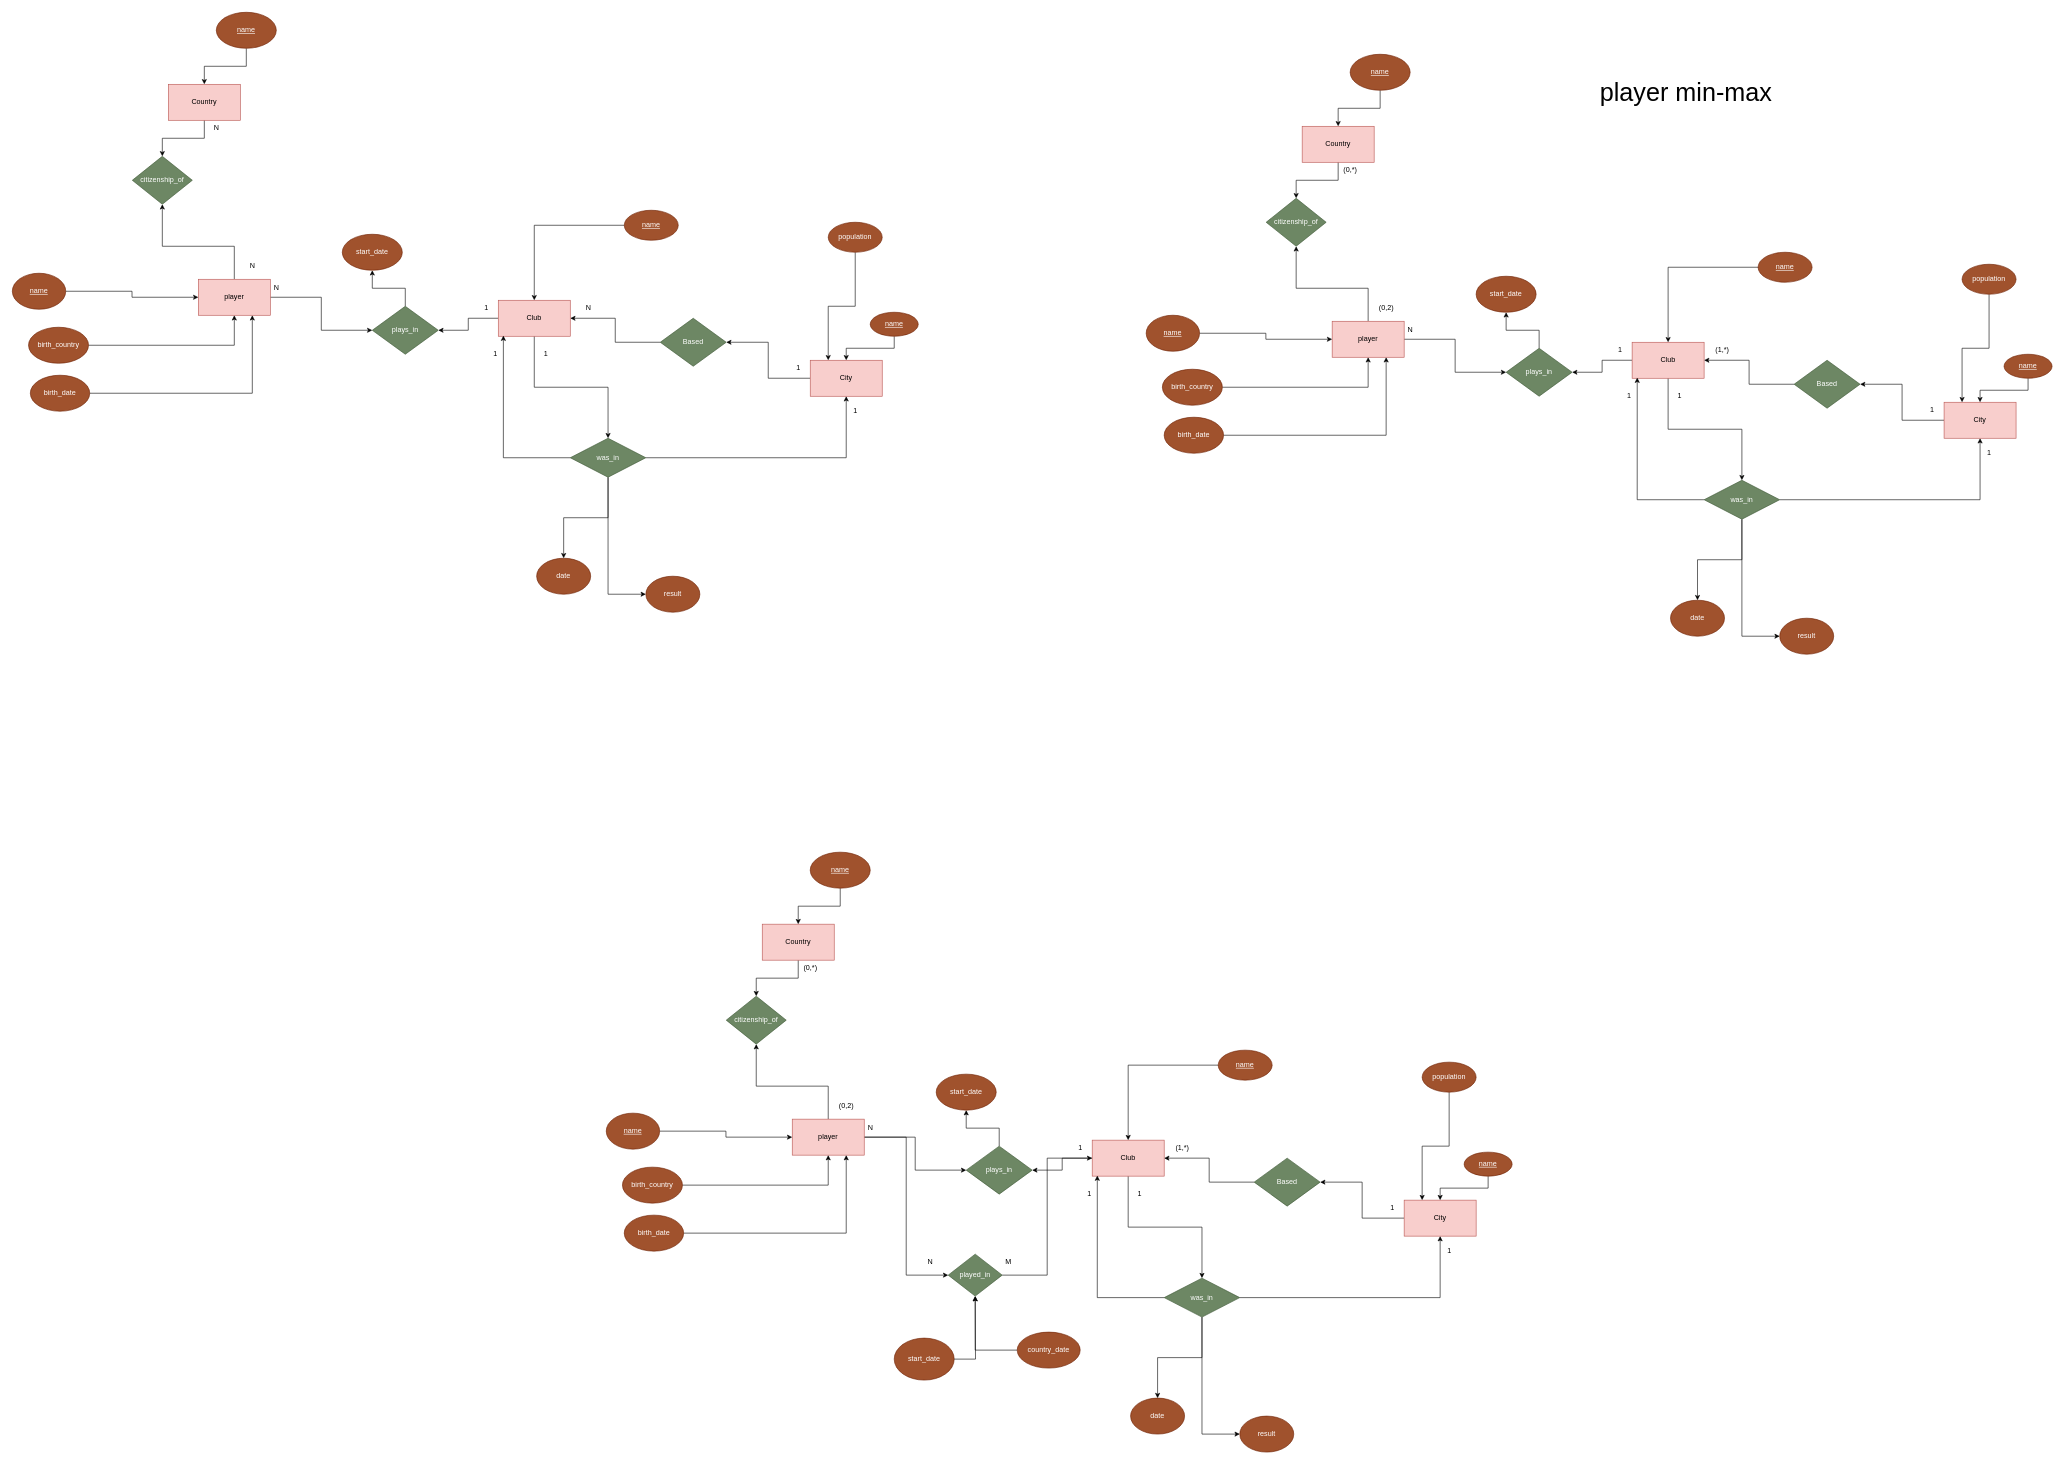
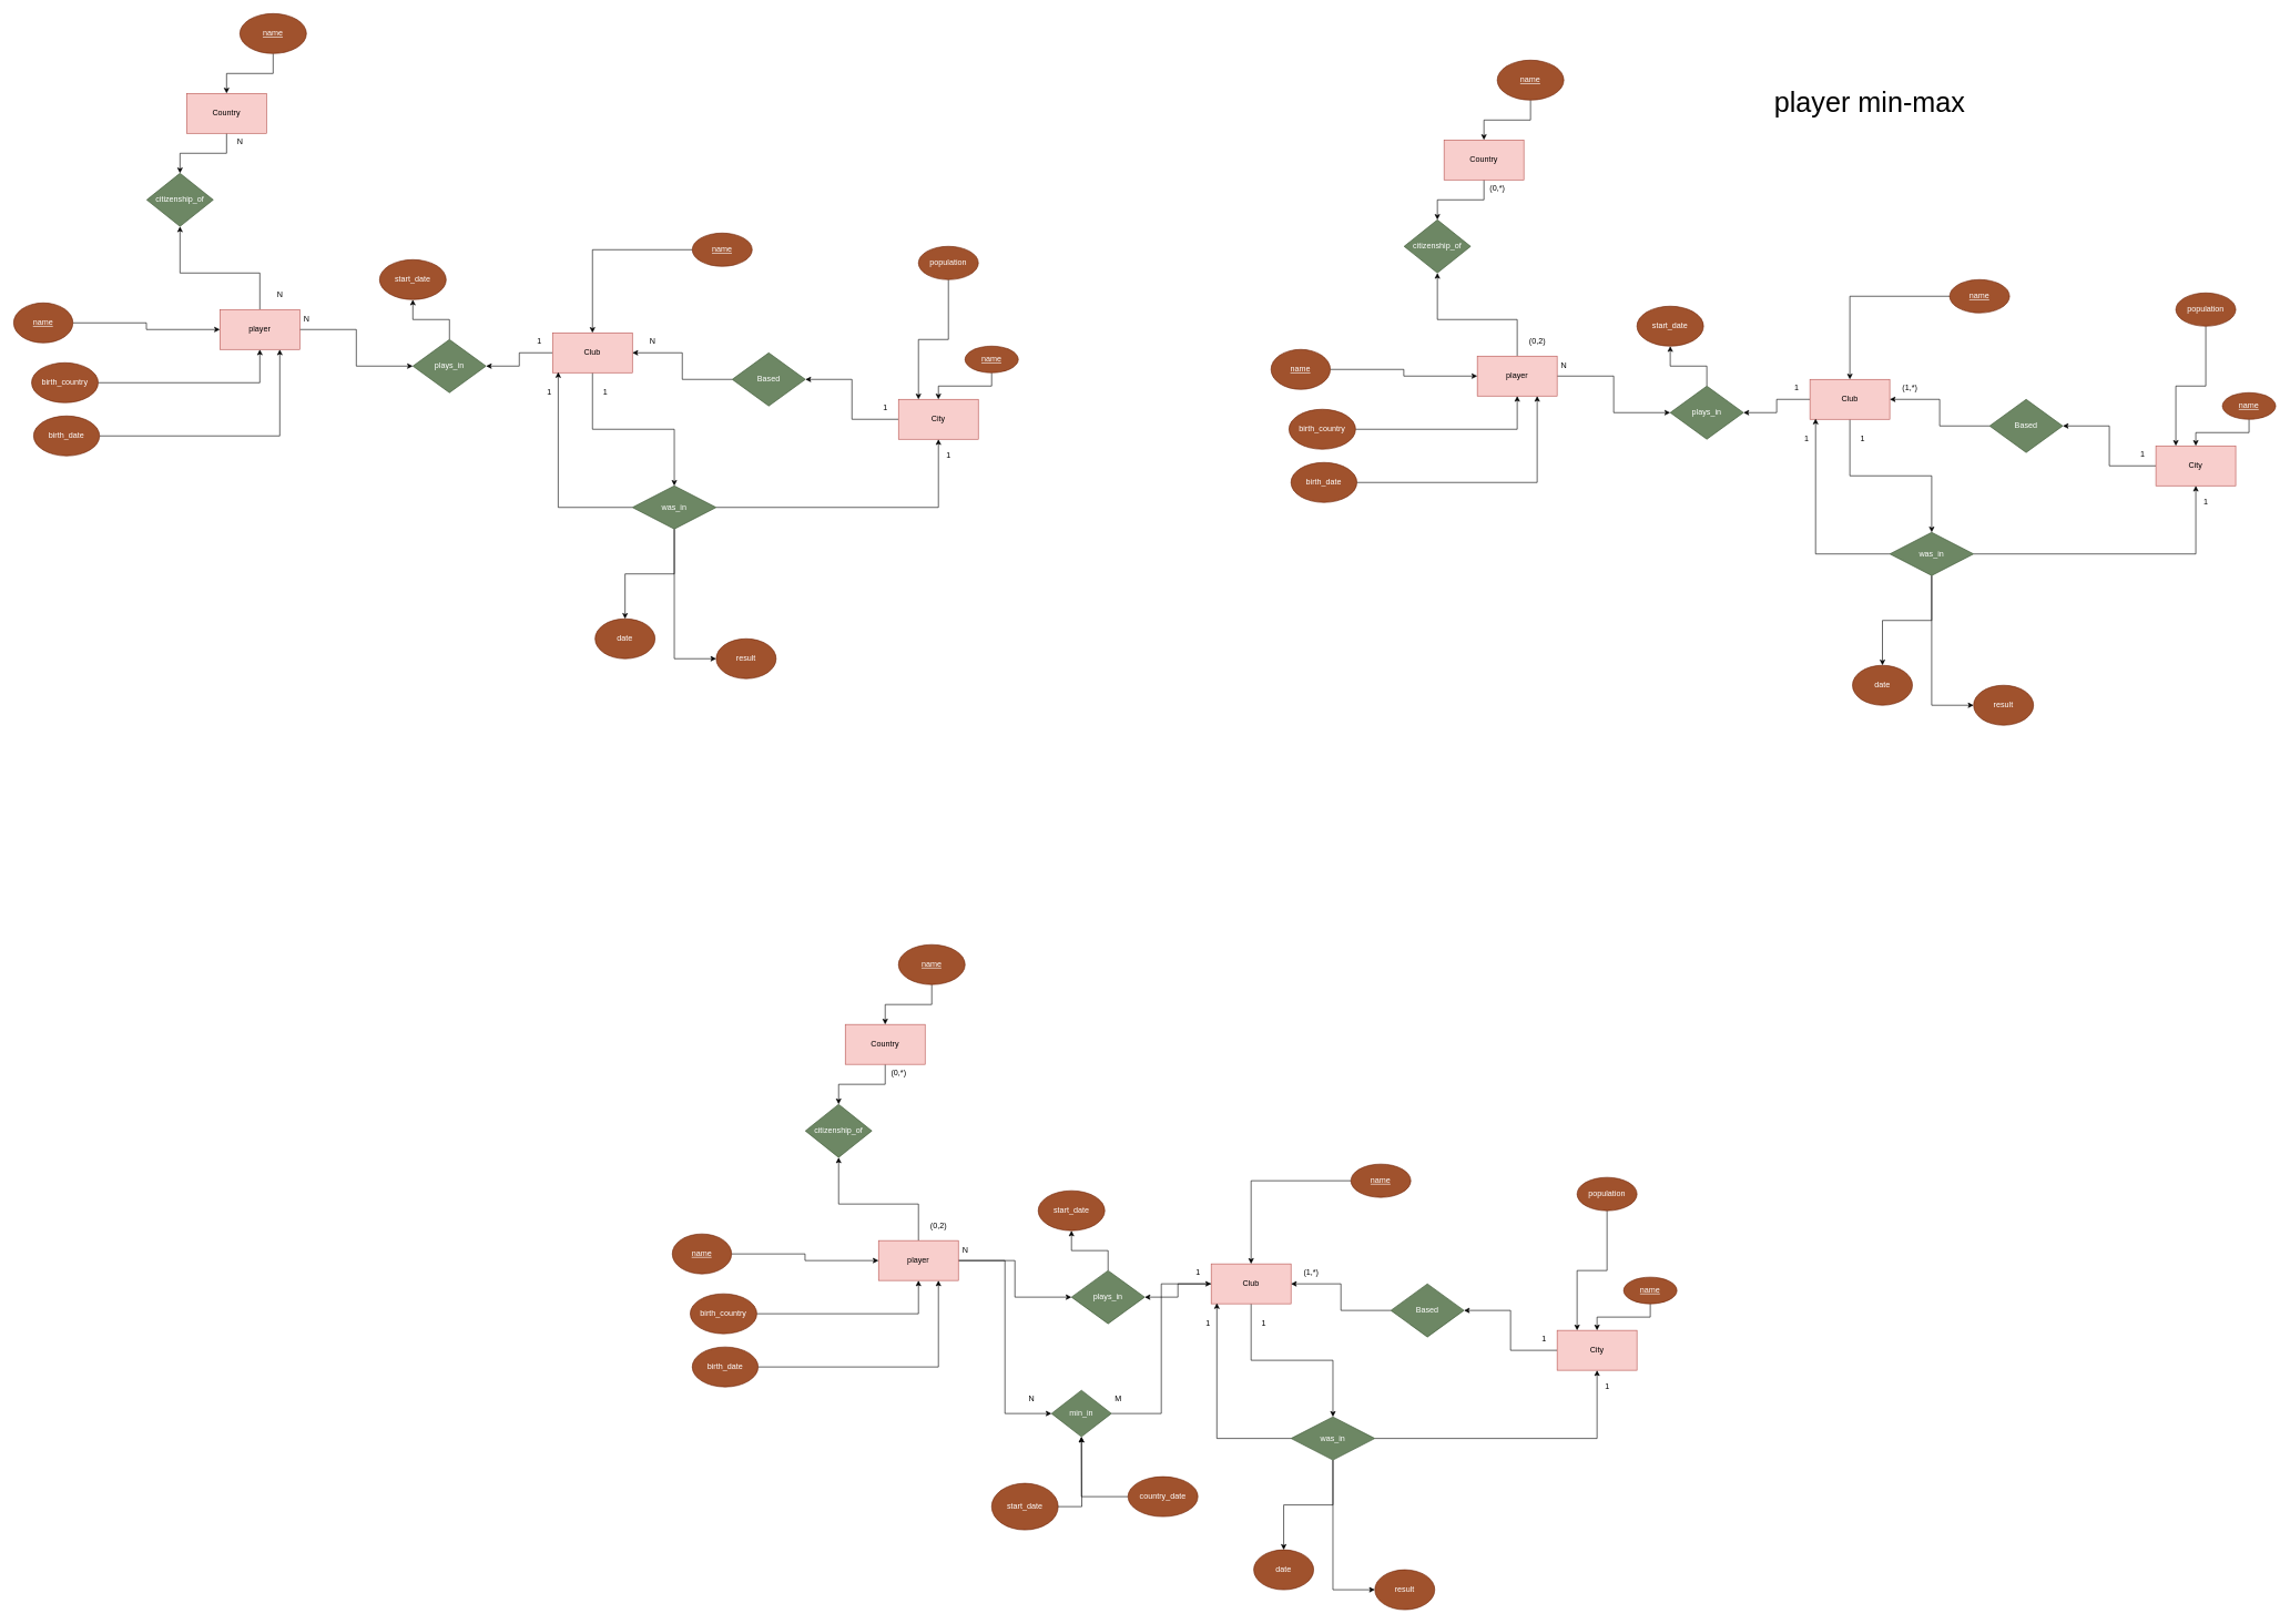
- <mxCell id="143" value="played_in" style="rhombus;whiteSpace=wrap;html=1;fillColor=#6d8764;fontColor=#ffffff;strokeColor=#3A5431;" vertex="1" parent="1"><mxGeometry x="1580" y="2090" width="90" height="70" as="geometry" /></mxCell>
+ <mxCell id="143" value="min_in" style="rhombus;whiteSpace=wrap;html=1;fillColor=#6d8764;fontColor=#ffffff;strokeColor=#3A5431;" vertex="1" parent="1"><mxGeometry x="1580" y="2090" width="90" height="70" as="geometry" /></mxCell>
